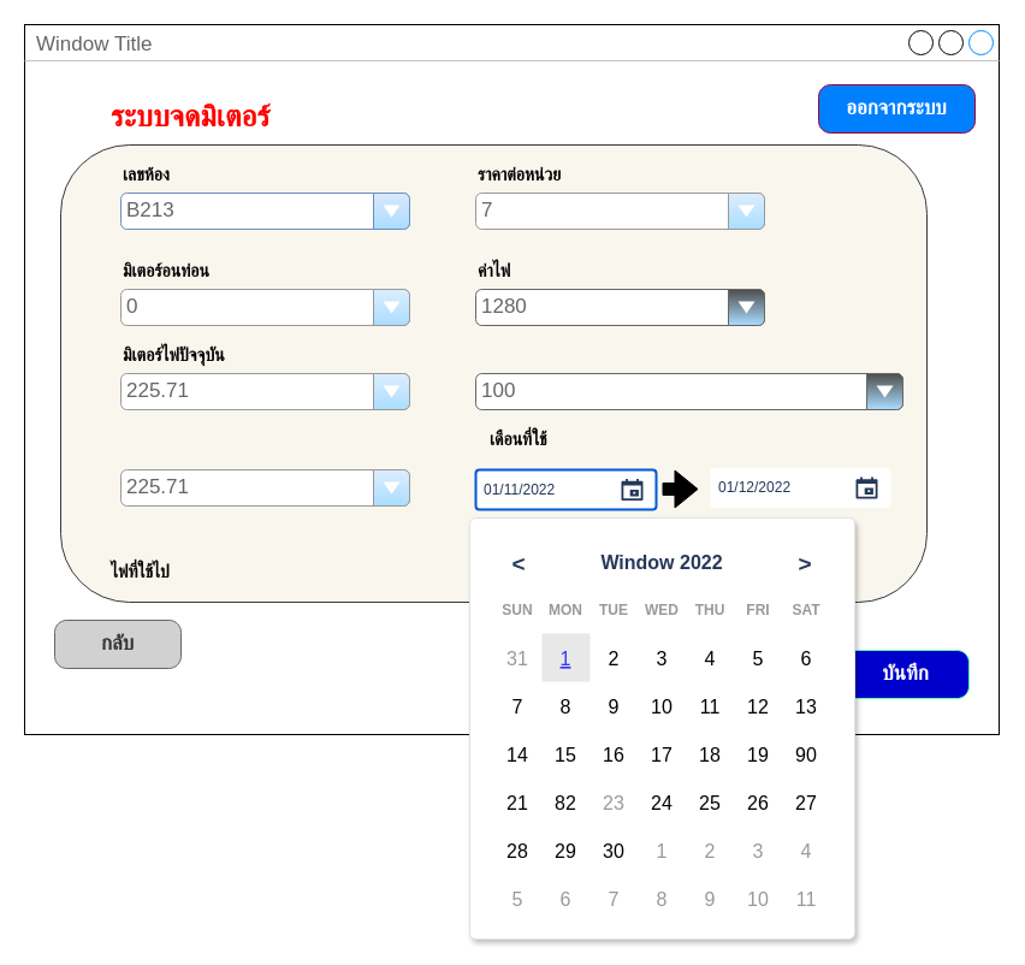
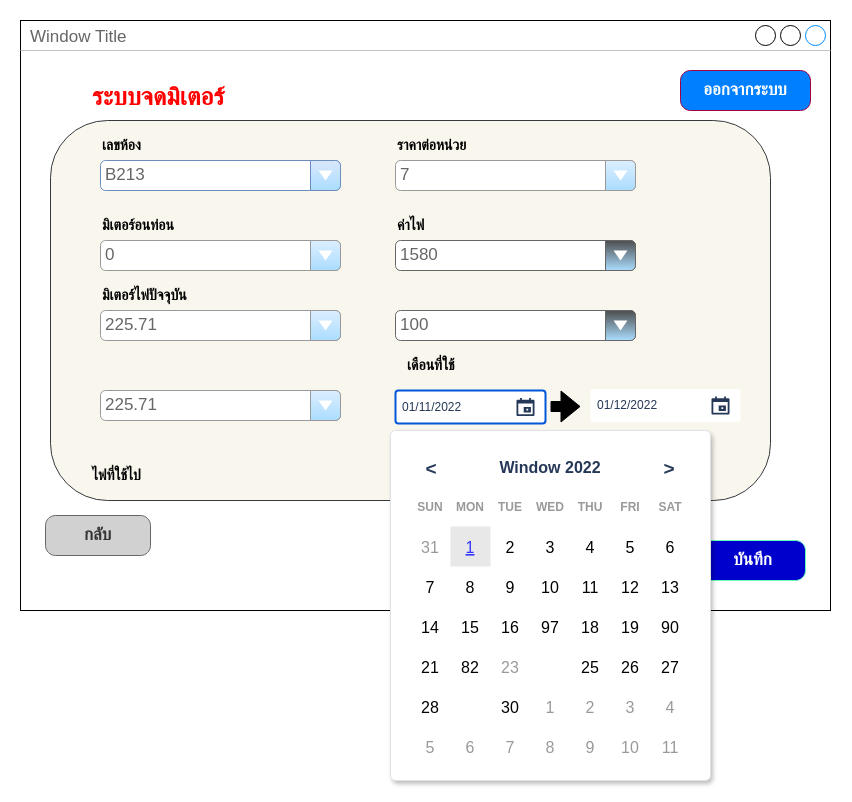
- <mxCell id="16" value="&lt;font color=&quot;#666666&quot;&gt;1280&lt;/font&gt;" style="strokeWidth=1;shadow=0;dashed=0;align=center;html=1;shape=mxgraph.mockup.forms.comboBox;align=left;fillColor2=#aaddff;mainText=;fontSize=17;spacingLeft=3;fillColor=#4D4D4D;strokeColor=#666666;fontColor=#333333;" parent="1" vertex="1"><mxGeometry x="395" y="240" width="240" height="30" as="geometry" /></mxCell>
+ <mxCell id="16" value="&lt;font color=&quot;#666666&quot;&gt;1580&lt;/font&gt;" style="strokeWidth=1;shadow=0;dashed=0;align=center;html=1;shape=mxgraph.mockup.forms.comboBox;align=left;fillColor2=#aaddff;mainText=;fontSize=17;spacingLeft=3;fillColor=#4D4D4D;strokeColor=#666666;fontColor=#333333;" parent="1" vertex="1"><mxGeometry x="395" y="240" width="240" height="30" as="geometry" /></mxCell>
- <mxCell id="20" value="&lt;font color=&quot;#666666&quot;&gt;100&lt;/font&gt;" style="strokeWidth=1;shadow=0;dashed=0;align=center;html=1;shape=mxgraph.mockup.forms.comboBox;align=left;fillColor2=#aaddff;mainText=;fontSize=17;spacingLeft=3;fillColor=#4D4D4D;strokeColor=#666666;fontColor=#333333;" parent="1" vertex="1"><mxGeometry x="395" y="310" width="355" height="30" as="geometry" /></mxCell>
+ <mxCell id="20" value="&lt;font color=&quot;#666666&quot;&gt;100&lt;/font&gt;" style="strokeWidth=1;shadow=0;dashed=0;align=center;html=1;shape=mxgraph.mockup.forms.comboBox;align=left;fillColor2=#aaddff;mainText=;fontSize=17;spacingLeft=3;fillColor=#4D4D4D;strokeColor=#666666;fontColor=#333333;" parent="1" vertex="1"><mxGeometry x="395" y="310" width="240" height="30" as="geometry" /></mxCell>
- <mxCell id="52" value="17" style="strokeColor=none;fillColor=none;fontColor=#000000;fontSize=16" parent="24" vertex="1"><mxGeometry x="140" y="176" width="40" height="40" as="geometry" /></mxCell>
+ <mxCell id="52" value="97" style="strokeColor=none;fillColor=none;fontColor=#000000;fontSize=16" parent="24" vertex="1"><mxGeometry x="140" y="176" width="40" height="40" as="geometry" /></mxCell>
- <mxCell id="59" value="24" style="strokeColor=none;fillColor=none;fontColor=#000000;fontSize=16" parent="24" vertex="1"><mxGeometry x="140" y="216" width="40" height="40" as="geometry" /></mxCell>
- <mxCell id="64" value="29" style="strokeColor=none;fillColor=none;fontColor=#000000;fontSize=16" parent="24" vertex="1"><mxGeometry x="60" y="256" width="40" height="40" as="geometry" /></mxCell>
